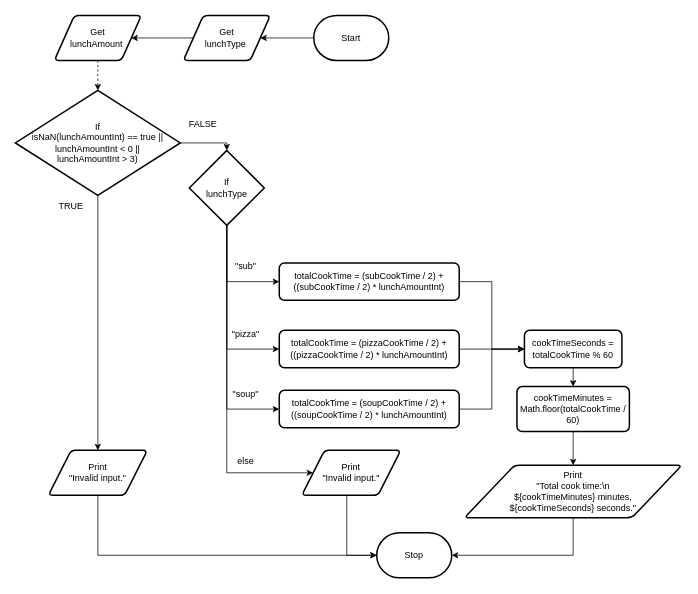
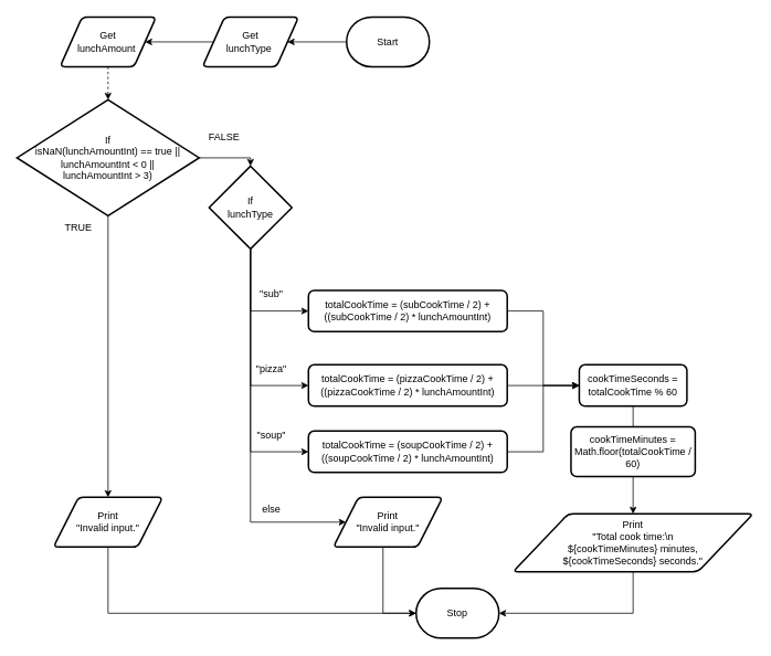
- <mxCell id="27" style="edgeStyle=orthogonalEdgeStyle;rounded=0;html=1;entryX=0.5;entryY=0;entryDx=0;entryDy=0;" edge="1" parent="1" source="28" target="30"><mxGeometry relative="1" as="geometry" /></mxCell>
+ <mxCell id="27" style="edgeStyle=orthogonalEdgeStyle;rounded=0;html=1;entryX=0.5;entryY=0;entryDx=0;entryDy=0;endArrow=none;" edge="1" parent="1" source="28" target="30"><mxGeometry relative="1" as="geometry" /></mxCell>
